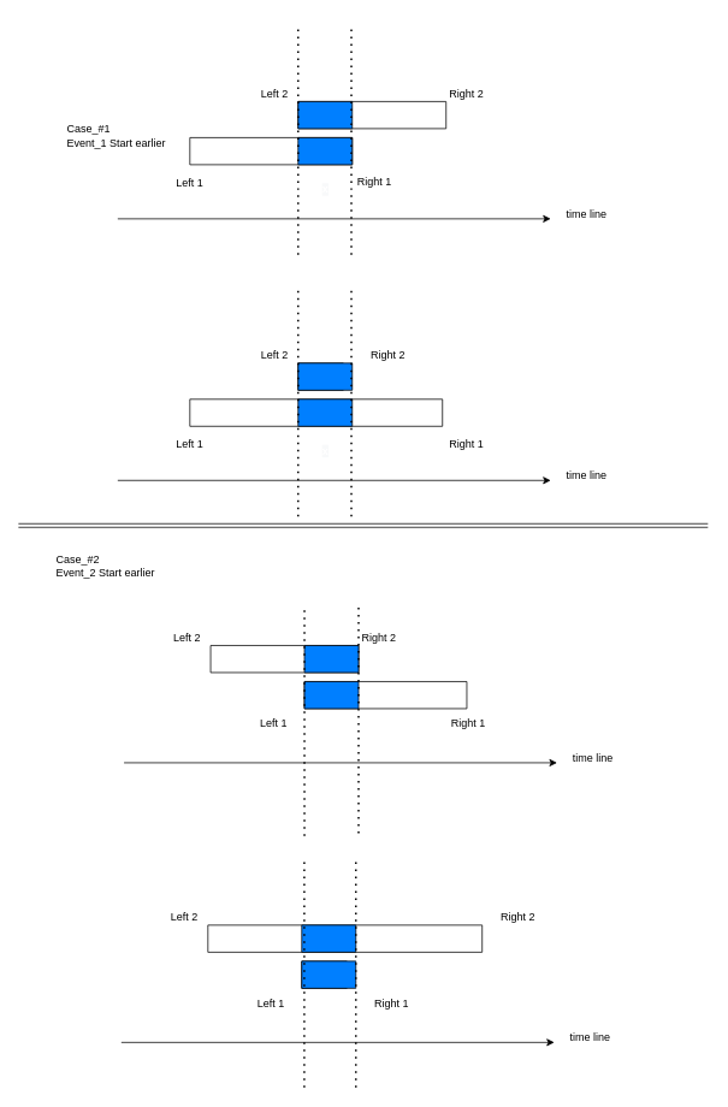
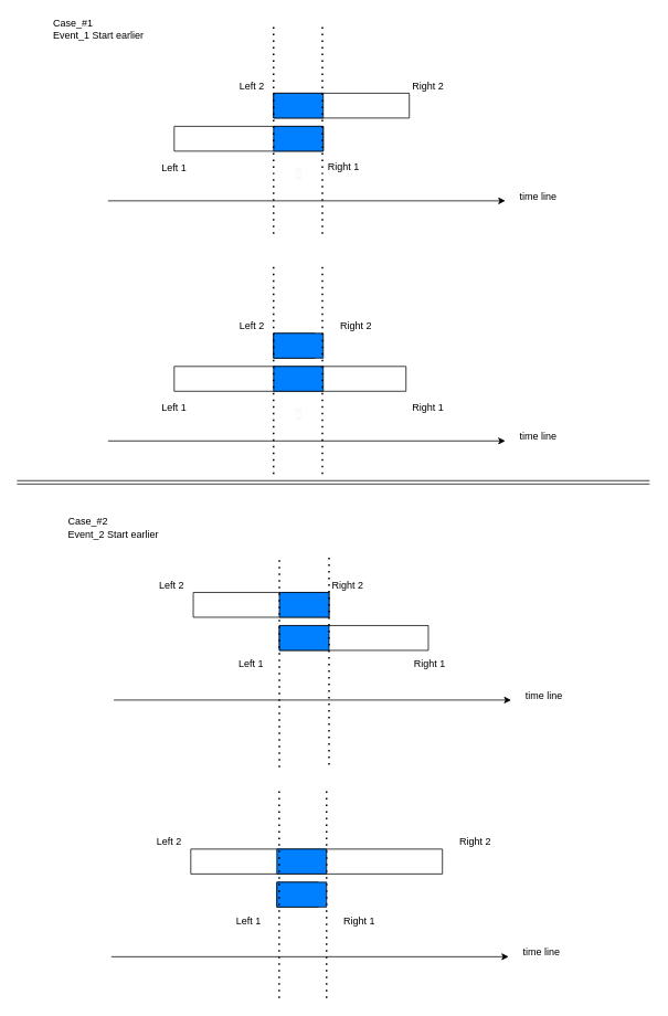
- <mxCell id="26" value="Case_#1&lt;br&gt;Event_1 Start earlier&amp;nbsp;" style="text;html=1;strokeColor=none;fillColor=none;align=left;verticalAlign=middle;whiteSpace=wrap;rounded=0;" parent="1" vertex="1"><mxGeometry x="72" y="135" width="120" height="30" as="geometry" /></mxCell>
+ <mxCell id="26" value="Case_#1&lt;br&gt;Event_1 Start earlier&amp;nbsp;" style="text;html=1;strokeColor=none;fillColor=none;align=left;verticalAlign=middle;whiteSpace=wrap;rounded=0;" parent="1" vertex="1"><mxGeometry x="62" y="20" width="120" height="30" as="geometry" /></mxCell>
- <mxCell id="40" value="Case_#2&lt;br&gt;Event_2 Start earlier&amp;nbsp;" style="text;html=1;strokeColor=none;fillColor=none;align=left;verticalAlign=middle;whiteSpace=wrap;rounded=0;" parent="1" vertex="1"><mxGeometry x="60" y="612" width="120" height="30" as="geometry" /></mxCell>
+ <mxCell id="40" value="Case_#2&lt;br&gt;Event_2 Start earlier&amp;nbsp;" style="text;html=1;strokeColor=none;fillColor=none;align=left;verticalAlign=middle;whiteSpace=wrap;rounded=0;" parent="1" vertex="1"><mxGeometry x="80" y="622" width="120" height="30" as="geometry" /></mxCell>
